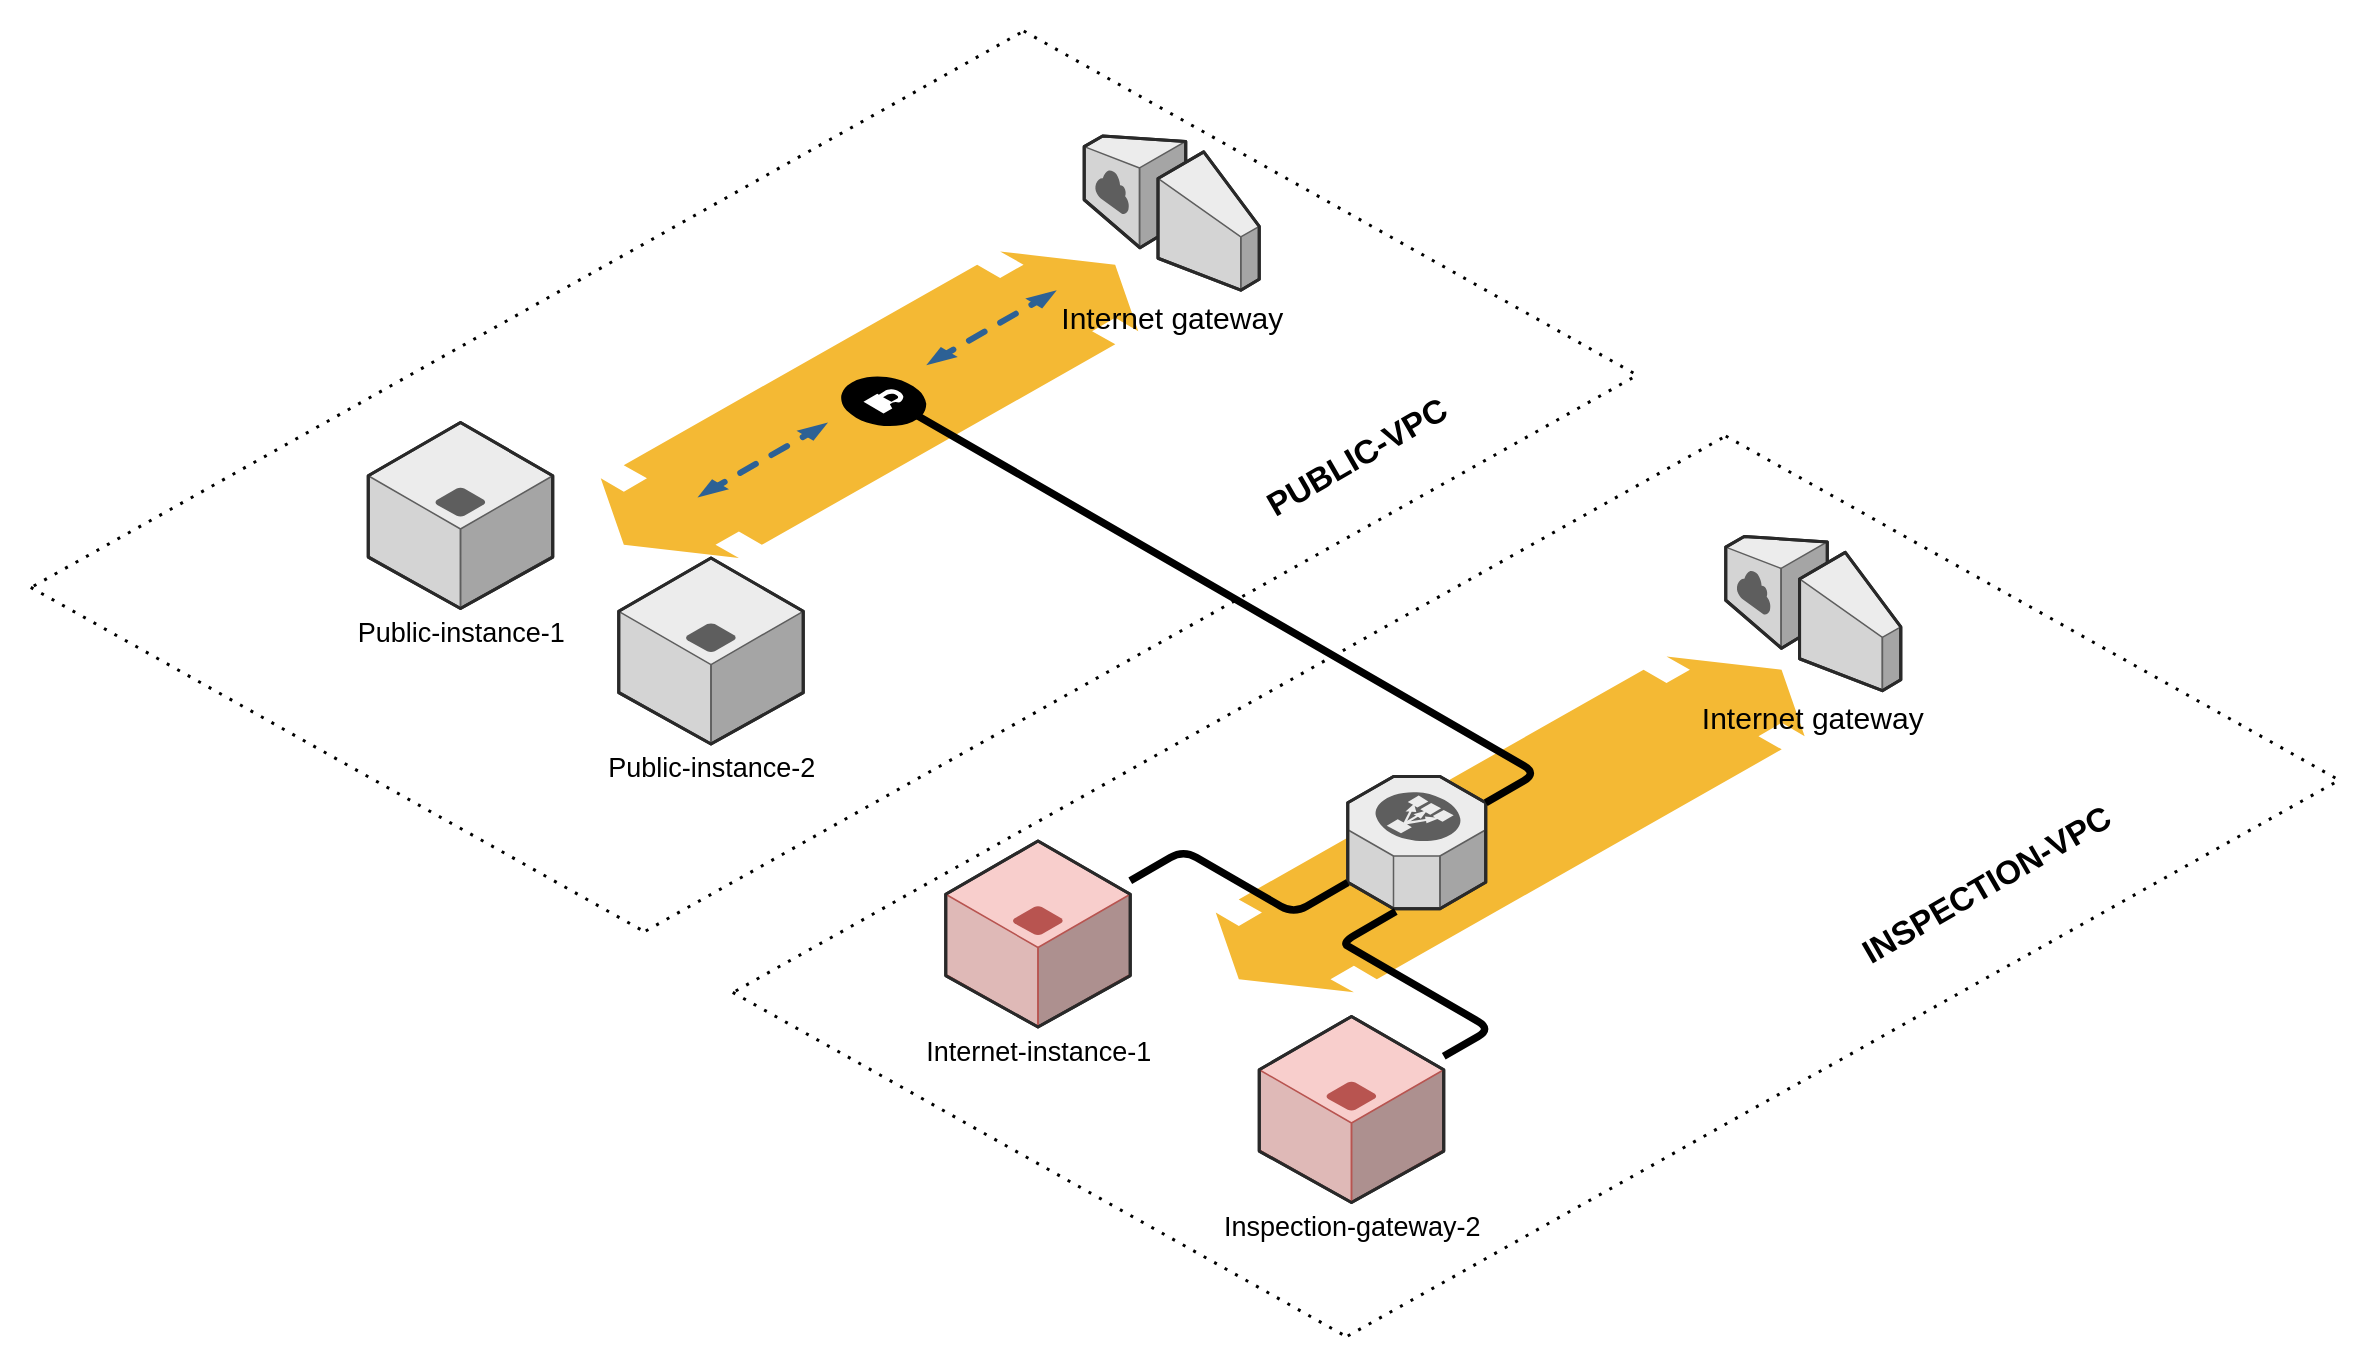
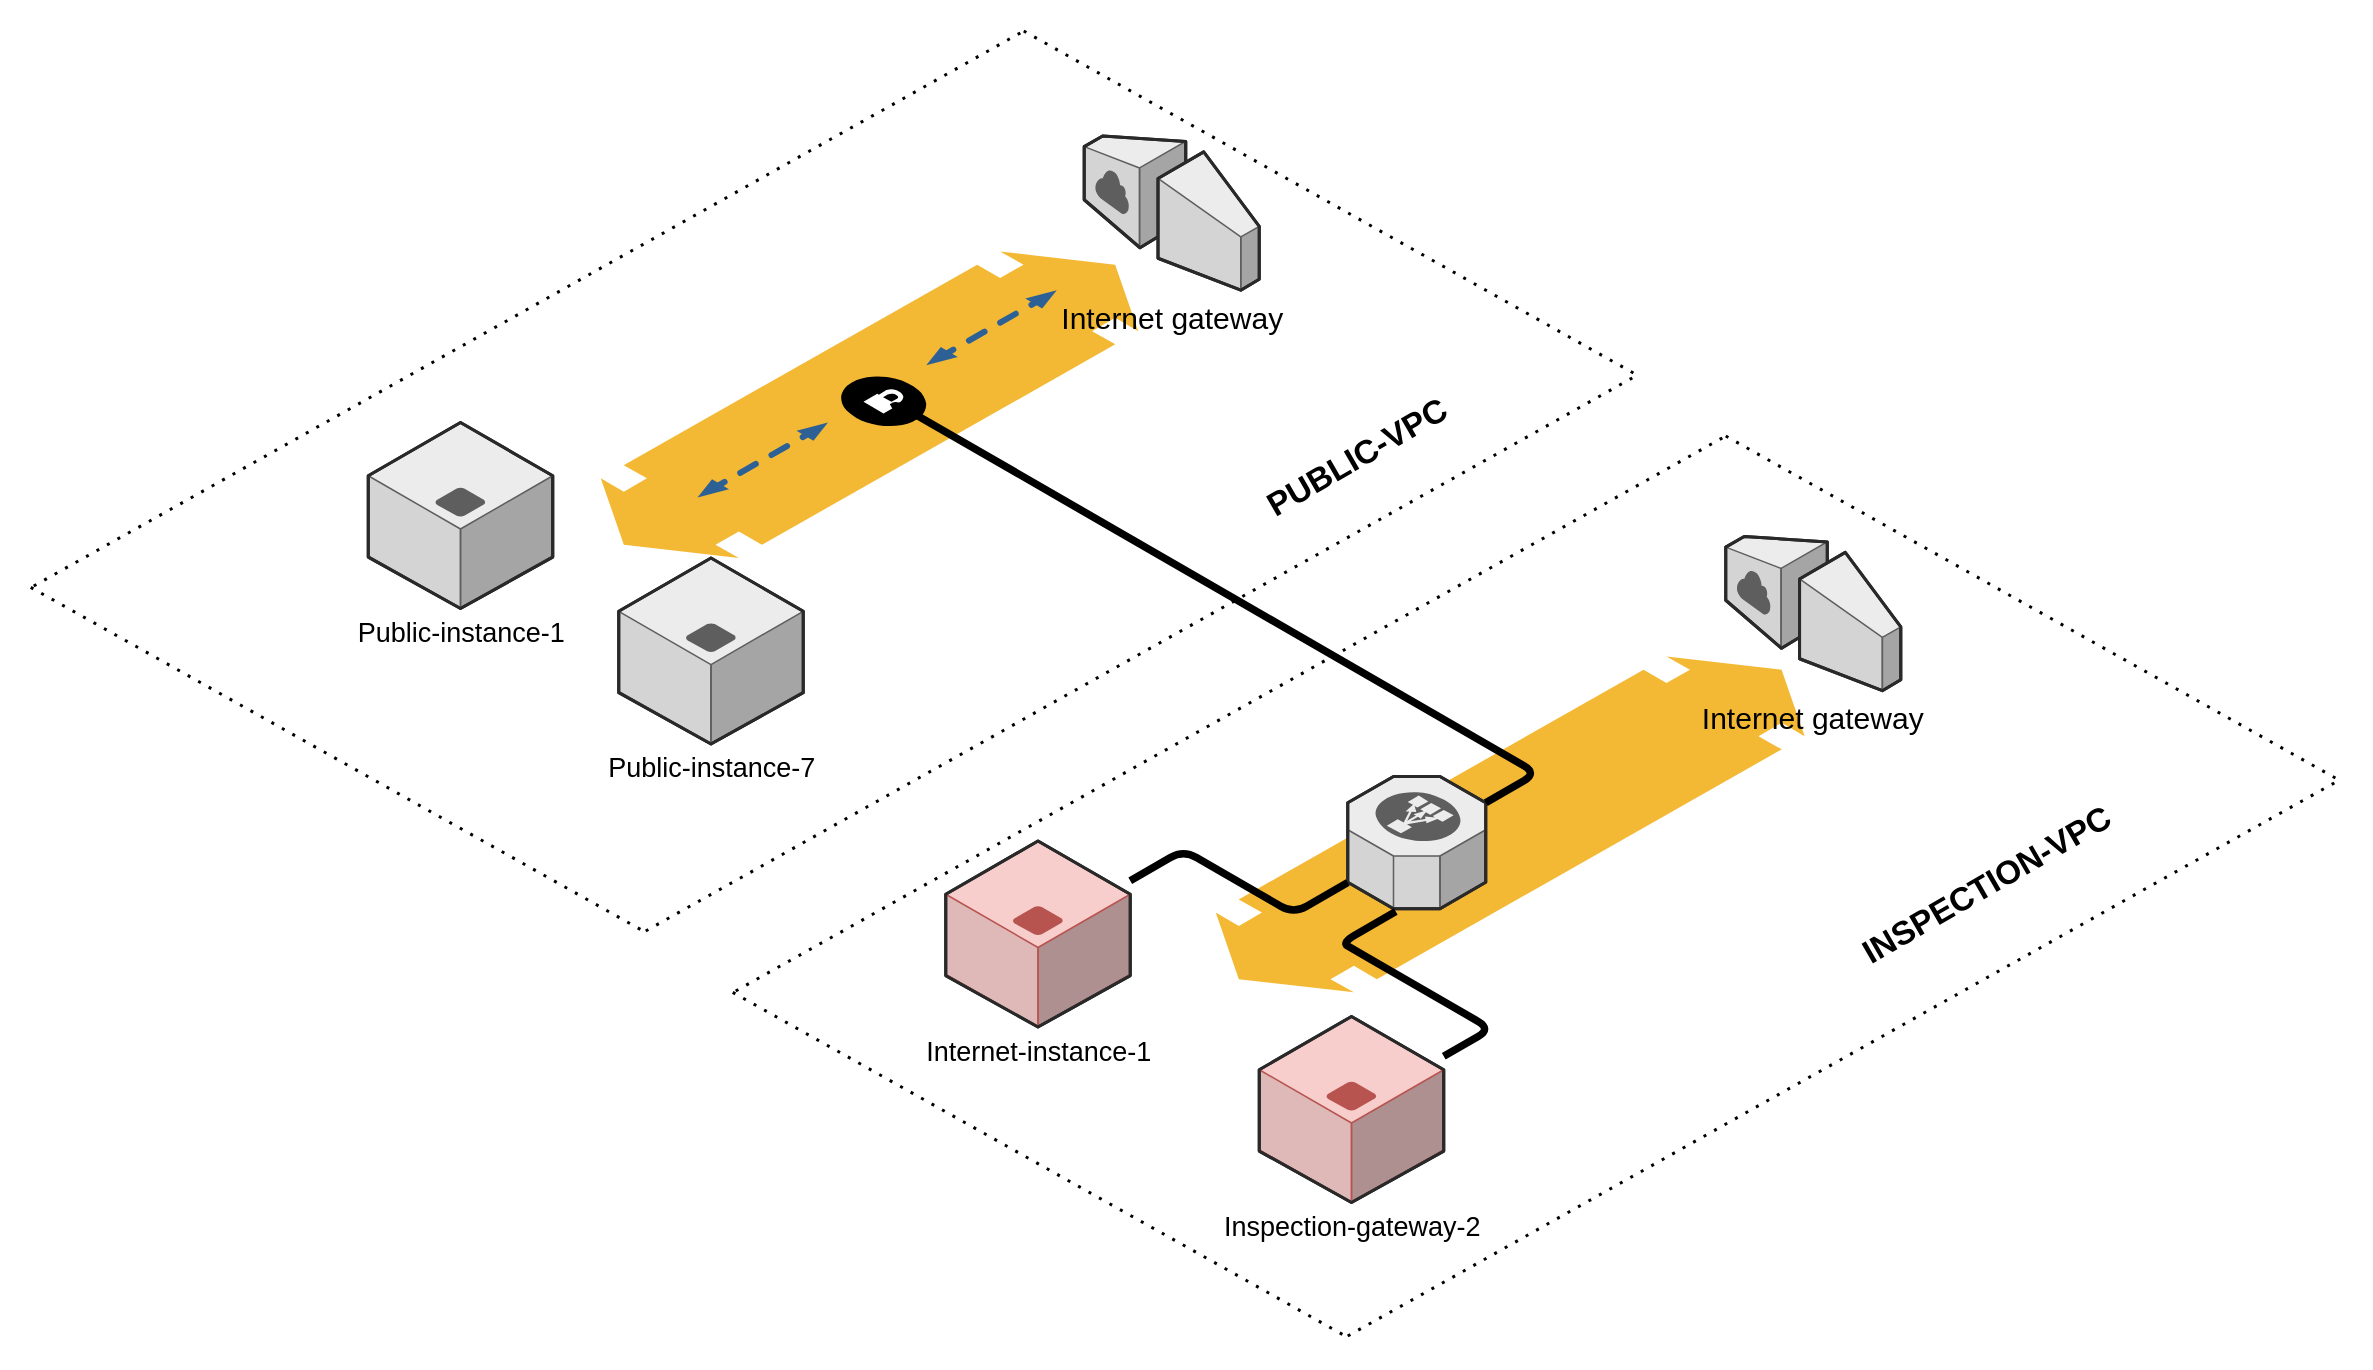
- <mxCell id="4" value="Public-instance-2" style="verticalLabelPosition=bottom;html=1;verticalAlign=top;strokeWidth=1;align=center;outlineConnect=0;dashed=0;outlineConnect=0;shape=mxgraph.aws3d.application_server;fillColor=#ECECEC;strokeColor=#5E5E5E;aspect=fixed;fontSize=18;" parent="1" vertex="1"><mxGeometry x="412" y="371.36" width="123" height="124" as="geometry" /></mxCell>
+ <mxCell id="4" value="Public-instance-7" style="verticalLabelPosition=bottom;html=1;verticalAlign=top;strokeWidth=1;align=center;outlineConnect=0;dashed=0;outlineConnect=0;shape=mxgraph.aws3d.application_server;fillColor=#ECECEC;strokeColor=#5E5E5E;aspect=fixed;fontSize=18;" parent="1" vertex="1"><mxGeometry x="412" y="371.36" width="123" height="124" as="geometry" /></mxCell>
